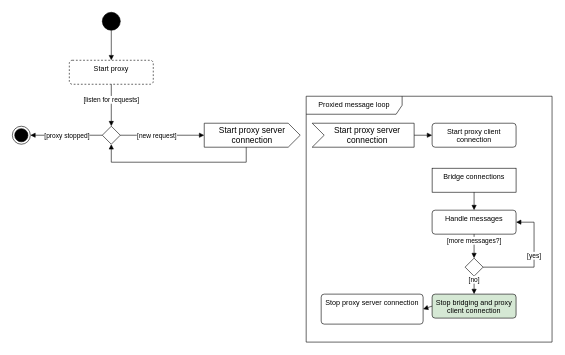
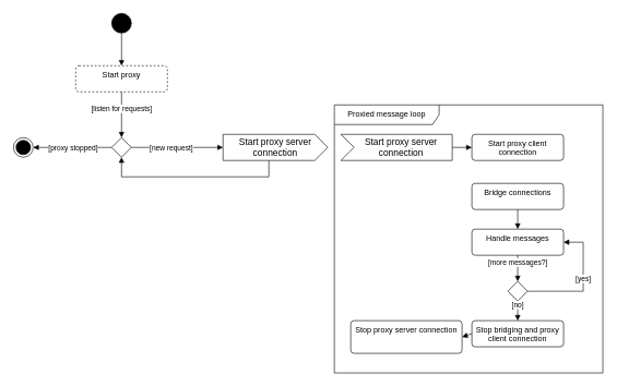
- <mxCell id="8" value="Bridge connections" style="html=1;align=center;verticalAlign=top;absoluteArcSize=1;arcSize=10;dashed=0;whiteSpace=wrap;rounded=0;" parent="1" vertex="1"><mxGeometry x="720" y="280" width="140" height="40" as="geometry" /></mxCell>
+ <mxCell id="8" value="Bridge connections" style="html=1;align=center;verticalAlign=top;rounded=1;absoluteArcSize=1;arcSize=10;dashed=0;whiteSpace=wrap;" parent="1" vertex="1"><mxGeometry x="720" y="280" width="140" height="40" as="geometry" /></mxCell>
- <mxCell id="11" value="Stop bridging and proxy client connection" style="html=1;align=center;verticalAlign=top;rounded=1;absoluteArcSize=1;arcSize=10;dashed=0;whiteSpace=wrap;fillColor=#d5e8d4;" parent="1" vertex="1"><mxGeometry x="720" y="490" width="140" height="40" as="geometry" /></mxCell>
+ <mxCell id="11" value="Stop bridging and proxy client connection" style="html=1;align=center;verticalAlign=top;rounded=1;absoluteArcSize=1;arcSize=10;dashed=0;whiteSpace=wrap;" parent="1" vertex="1"><mxGeometry x="720" y="490" width="140" height="40" as="geometry" /></mxCell>
